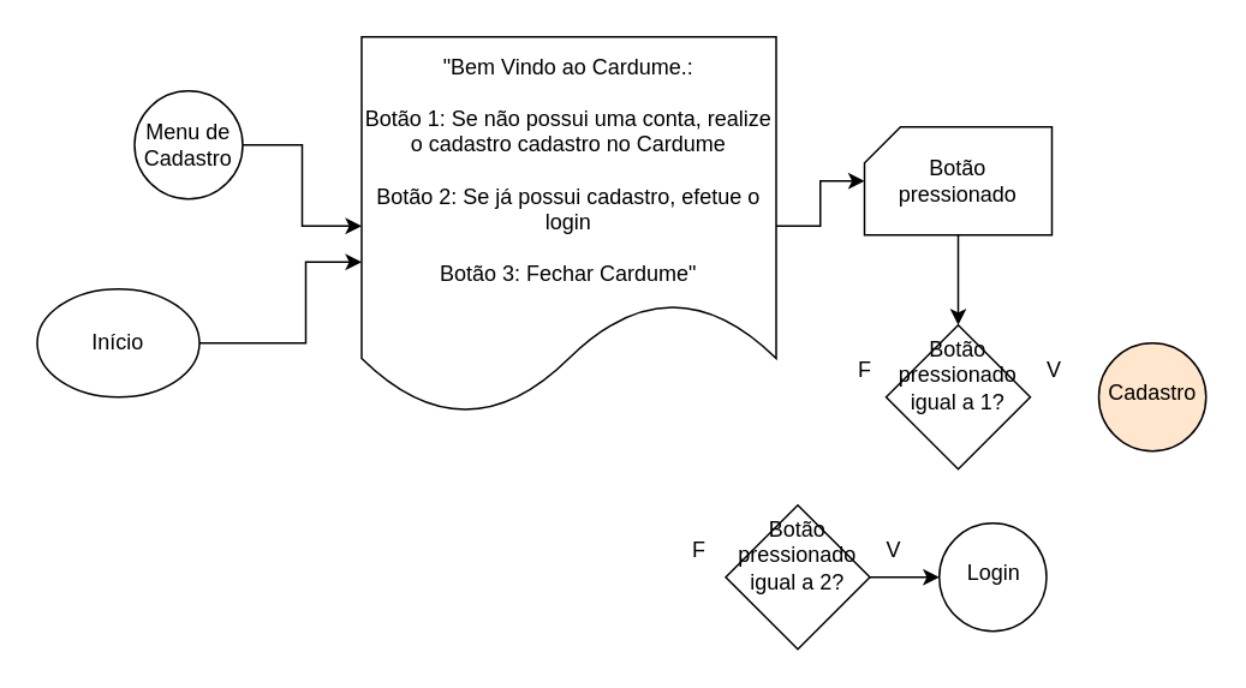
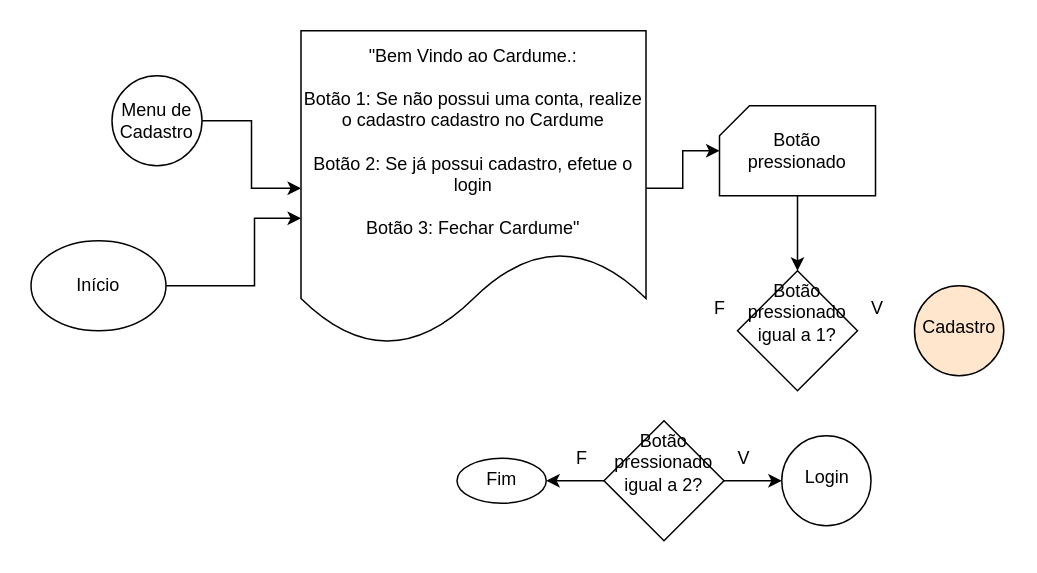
+ <mxCell id="19" value="&lt;div&gt;&lt;span style=&quot;background-color: transparent; color: light-dark(rgb(0, 0, 0), rgb(255, 255, 255));&quot;&gt;Fim&lt;/span&gt;&lt;/div&gt;" style="ellipse;whiteSpace=wrap;html=1;verticalAlign=top;arcSize=12;" parent="1" vertex="1"><mxGeometry x="304" y="305" width="59.5" height="30" as="geometry" /></mxCell>
+ <mxCell id="13" style="edgeStyle=orthogonalEdgeStyle;rounded=0;orthogonalLoop=1;jettySize=auto;html=1;exitX=0;exitY=0.5;exitDx=0;exitDy=0;entryX=1;entryY=0.5;entryDx=0;entryDy=0;" edge="1" parent="1" source="14" target="19"><mxGeometry relative="1" as="geometry" /></mxCell>
